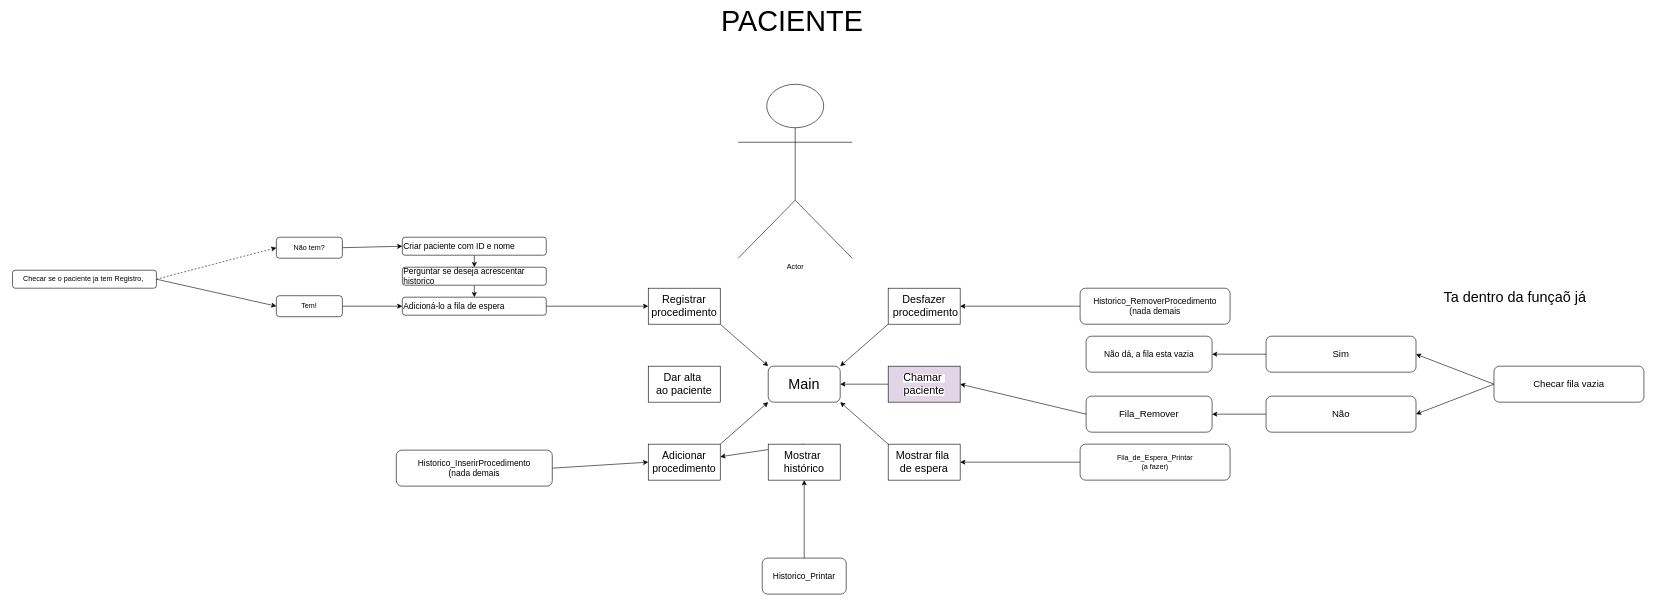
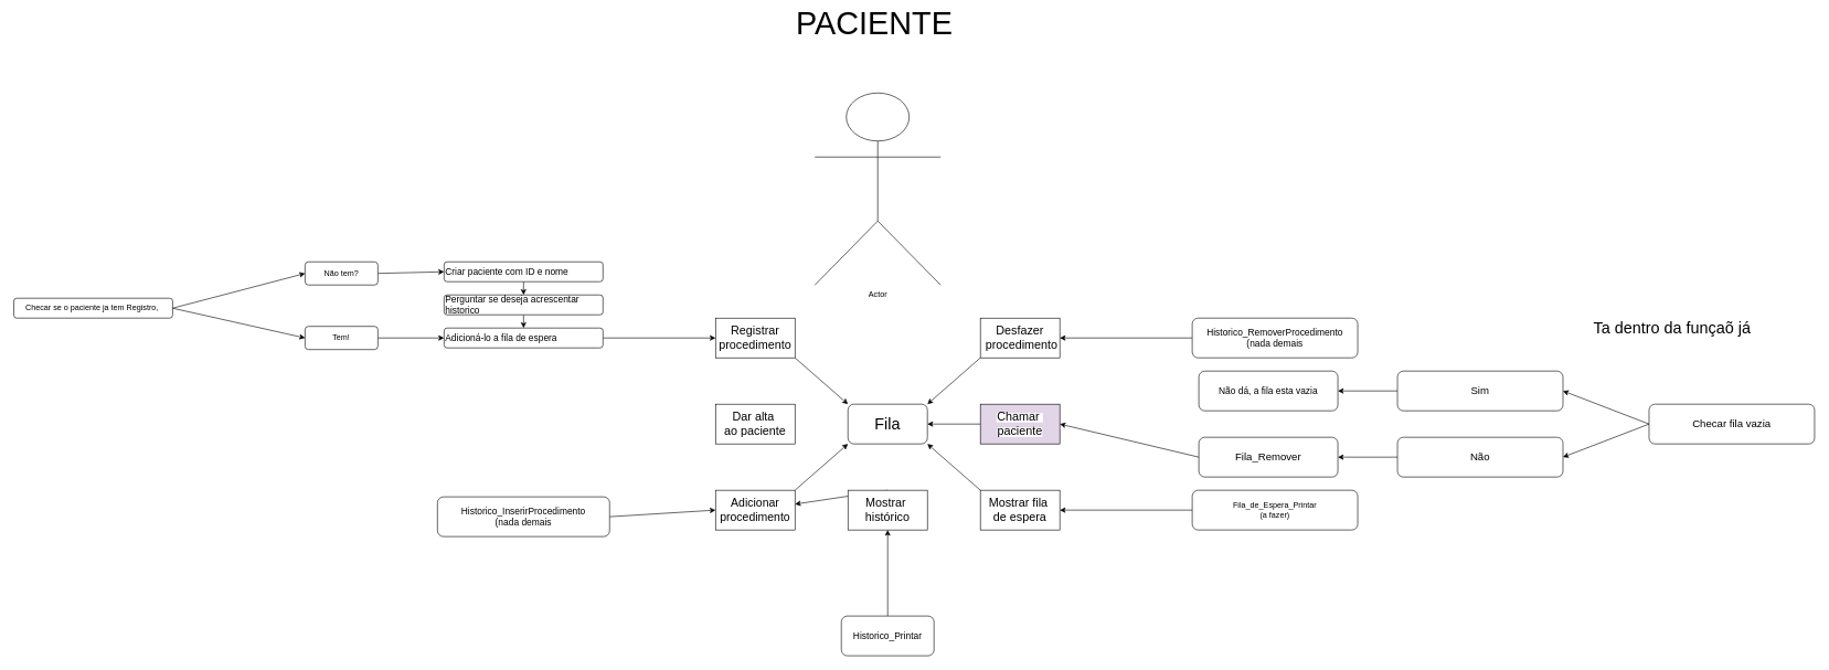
- <mxCell id="22" style="edgeStyle=none;html=1;exitX=1;exitY=0.5;exitDx=0;exitDy=0;entryX=0;entryY=0.5;entryDx=0;entryDy=0;dashed=1;" edge="1" parent="1" source="24" target="26"><mxGeometry relative="1" as="geometry" /></mxCell>
+ <mxCell id="22" style="edgeStyle=none;html=1;exitX=1;exitY=0.5;exitDx=0;exitDy=0;entryX=0;entryY=0.5;entryDx=0;entryDy=0;" edge="1" parent="1" source="24" target="26"><mxGeometry relative="1" as="geometry" /></mxCell>
- <mxCell id="2" value="&lt;font style=&quot;font-size: 24px;&quot;&gt;Main&lt;/font&gt;" style="rounded=1;whiteSpace=wrap;html=1;align=center;" vertex="1" parent="1"><mxGeometry x="1280" y="610" width="120" height="60" as="geometry" /></mxCell>
+ <mxCell id="2" value="&lt;font style=&quot;font-size: 24px;&quot;&gt;Fila&lt;/font&gt;" style="rounded=1;whiteSpace=wrap;html=1;align=center;" vertex="1" parent="1"><mxGeometry x="1280" y="610" width="120" height="60" as="geometry" /></mxCell>
